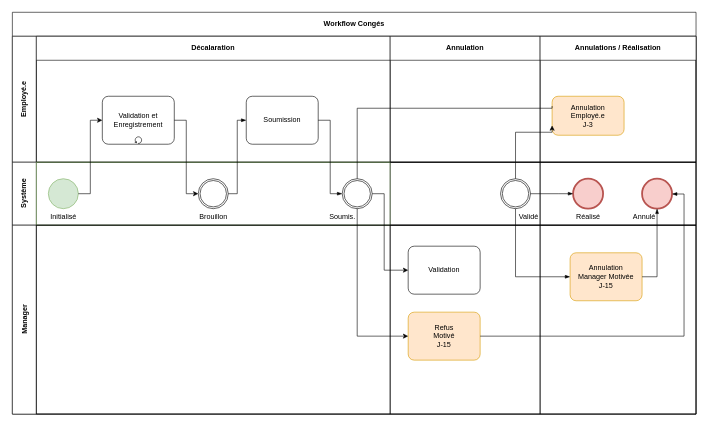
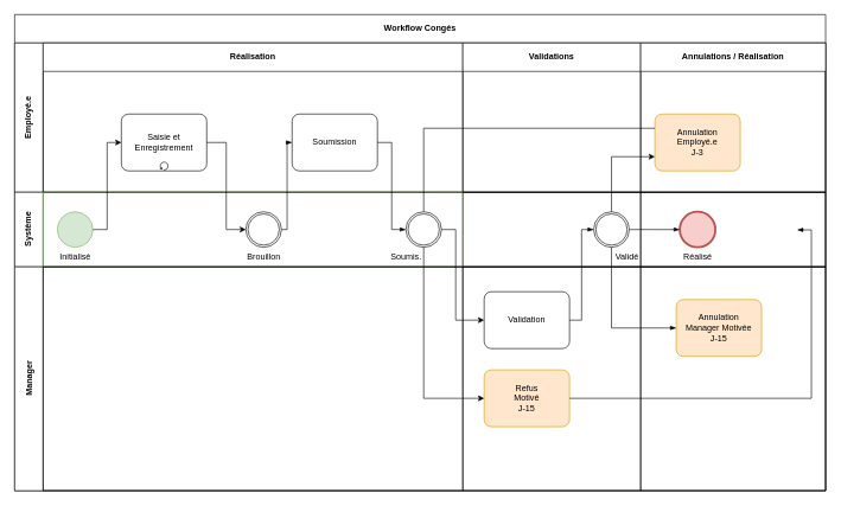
- <mxCell id="4" value="Décalaration" style="swimlane;connectable=0;startSize=40;html=1;whiteSpace=wrap;collapsible=0;recursiveResize=0;expand=0;pointerEvents=0;" parent="3" vertex="1"><mxGeometry x="40" width="590" height="210" as="geometry"><mxRectangle width="590" height="210" as="alternateBounds" /></mxGeometry></mxCell>
+ <mxCell id="4" value="Réalisation" style="swimlane;connectable=0;startSize=40;html=1;whiteSpace=wrap;collapsible=0;recursiveResize=0;expand=0;pointerEvents=0;" parent="3" vertex="1"><mxGeometry x="40" width="590" height="210" as="geometry"><mxRectangle width="590" height="210" as="alternateBounds" /></mxGeometry></mxCell>
- <mxCell id="7" value="Annulation" style="swimlane;connectable=0;startSize=40;html=1;whiteSpace=wrap;collapsible=0;recursiveResize=0;expand=0;pointerEvents=0;" parent="3" vertex="1"><mxGeometry x="630" width="250" height="210" as="geometry"><mxRectangle width="250" height="210" as="alternateBounds" /></mxGeometry></mxCell>
+ <mxCell id="7" value="Validations" style="swimlane;connectable=0;startSize=40;html=1;whiteSpace=wrap;collapsible=0;recursiveResize=0;expand=0;pointerEvents=0;" parent="3" vertex="1"><mxGeometry x="630" width="250" height="210" as="geometry"><mxRectangle width="250" height="210" as="alternateBounds" /></mxGeometry></mxCell>
- <mxCell id="9" value="Annulation&#10;Employé.e&#10;J-3" style="points=[[0.25,0,0],[0.5,0,0],[0.75,0,0],[1,0.25,0],[1,0.5,0],[1,0.75,0],[0.75,1,0],[0.5,1,0],[0.25,1,0],[0,0.75,0],[0,0.5,0],[0,0.25,0]];shape=mxgraph.bpmn.task;whiteSpace=wrap;rectStyle=rounded;size=10;taskMarker=abstract;fillColor=#ffe6cc;strokeColor=#d79b00;" parent="8" vertex="1"><mxGeometry x="20" y="100" width="120" height="65" as="geometry" /></mxCell>
+ <mxCell id="9" value="Annulation&#10;Employé.e&#10;J-3" style="points=[[0.25,0,0],[0.5,0,0],[0.75,0,0],[1,0.25,0],[1,0.5,0],[1,0.75,0],[0.75,1,0],[0.5,1,0],[0.25,1,0],[0,0.75,0],[0,0.5,0],[0,0.25,0]];shape=mxgraph.bpmn.task;whiteSpace=wrap;rectStyle=rounded;size=10;taskMarker=abstract;fillColor=#ffe6cc;strokeColor=#d79b00;" parent="8" vertex="1"><mxGeometry x="20" y="100" width="120" height="80" as="geometry" /></mxCell>
- <mxCell id="5" value="Validation et Enregistrement" style="points=[[0.25,0,0],[0.5,0,0],[0.75,0,0],[1,0.25,0],[1,0.5,0],[1,0.75,0],[0.75,1,0],[0.5,1,0],[0.25,1,0],[0,0.75,0],[0,0.5,0],[0,0.25,0]];shape=mxgraph.bpmn.task;whiteSpace=wrap;rectStyle=rounded;size=10;taskMarker=abstract;isLoopStandard=1;" parent="4" vertex="1"><mxGeometry x="110" y="100" width="120" height="80" as="geometry" /></mxCell>
+ <mxCell id="5" value="Saisie et Enregistrement" style="points=[[0.25,0,0],[0.5,0,0],[0.75,0,0],[1,0.25,0],[1,0.5,0],[1,0.75,0],[0.75,1,0],[0.5,1,0],[0.25,1,0],[0,0.75,0],[0,0.5,0],[0,0.25,0]];shape=mxgraph.bpmn.task;whiteSpace=wrap;rectStyle=rounded;size=10;taskMarker=abstract;isLoopStandard=1;" parent="4" vertex="1"><mxGeometry x="110" y="100" width="120" height="80" as="geometry" /></mxCell>
- <mxCell id="12" value="Brouillon" style="points=[[0.145,0.145,0],[0.5,0,0],[0.855,0.145,0],[1,0.5,0],[0.855,0.855,0],[0.5,1,0],[0.145,0.855,0],[0,0.5,0]];shape=mxgraph.bpmn.event;html=1;verticalLabelPosition=bottom;labelBackgroundColor=#ffffff;verticalAlign=top;align=center;perimeter=ellipsePerimeter;outlineConnect=0;aspect=fixed;outline=throwing;symbol=general;" parent="11" vertex="1"><mxGeometry x="270" y="27.5" width="50" height="50" as="geometry" /></mxCell>
+ <mxCell id="12" value="Brouillon" style="points=[[0.145,0.145,0],[0.5,0,0],[0.855,0.145,0],[1,0.5,0],[0.855,0.855,0],[0.5,1,0],[0.145,0.855,0],[0,0.5,0]];shape=mxgraph.bpmn.event;html=1;verticalLabelPosition=bottom;labelBackgroundColor=#ffffff;verticalAlign=top;align=center;perimeter=ellipsePerimeter;outlineConnect=0;aspect=fixed;outline=throwing;symbol=general;" parent="11" vertex="1"><mxGeometry x="285" y="27.5" width="50" height="50" as="geometry" /></mxCell>
+ <mxCell id="33" value="" style="edgeStyle=elbowEdgeStyle;fontSize=12;html=1;endArrow=blockThin;endFill=1;rounded=0;entryX=0;entryY=0.5;entryDx=0;entryDy=0;entryPerimeter=0;exitX=1;exitY=0.5;exitDx=0;exitDy=0;exitPerimeter=0;" parent="2" source="24" target="16" edge="1"><mxGeometry width="160" relative="1" as="geometry"><mxPoint x="570" y="721" as="sourcePoint" /><mxPoint x="530" y="731.0" as="targetPoint" /><Array as="points" /></mxGeometry></mxCell>
- <mxCell id="19" value="Annulé&amp;nbsp; &amp;nbsp; &amp;nbsp; &amp;nbsp; &amp;nbsp; &amp;nbsp; &amp;nbsp;" style="points=[[0.145,0.145,0],[0.5,0,0],[0.855,0.145,0],[1,0.5,0],[0.855,0.855,0],[0.5,1,0],[0.145,0.855,0],[0,0.5,0]];shape=mxgraph.bpmn.event;html=1;verticalLabelPosition=bottom;labelBackgroundColor=#ffffff;verticalAlign=top;align=center;perimeter=ellipsePerimeter;outlineConnect=0;aspect=fixed;outline=end;symbol=terminate2;fillColor=#f8cecc;strokeColor=#b85450;" parent="17" vertex="1"><mxGeometry x="170" y="27.5" width="50" height="50" as="geometry" /></mxCell>
- <mxCell id="38" value="" style="edgeStyle=elbowEdgeStyle;fontSize=12;html=1;endArrow=blockThin;endFill=1;rounded=0;exitX=1;exitY=0.5;exitDx=0;exitDy=0;exitPerimeter=0;entryX=0.5;entryY=1;entryDx=0;entryDy=0;entryPerimeter=0;" parent="2" source="27" target="19" edge="1"><mxGeometry width="160" relative="1" as="geometry"><mxPoint x="934" y="312.5" as="sourcePoint" /><mxPoint x="987" y="440" as="targetPoint" /><Array as="points"><mxPoint x="1075" y="430" /></Array></mxGeometry></mxCell>
